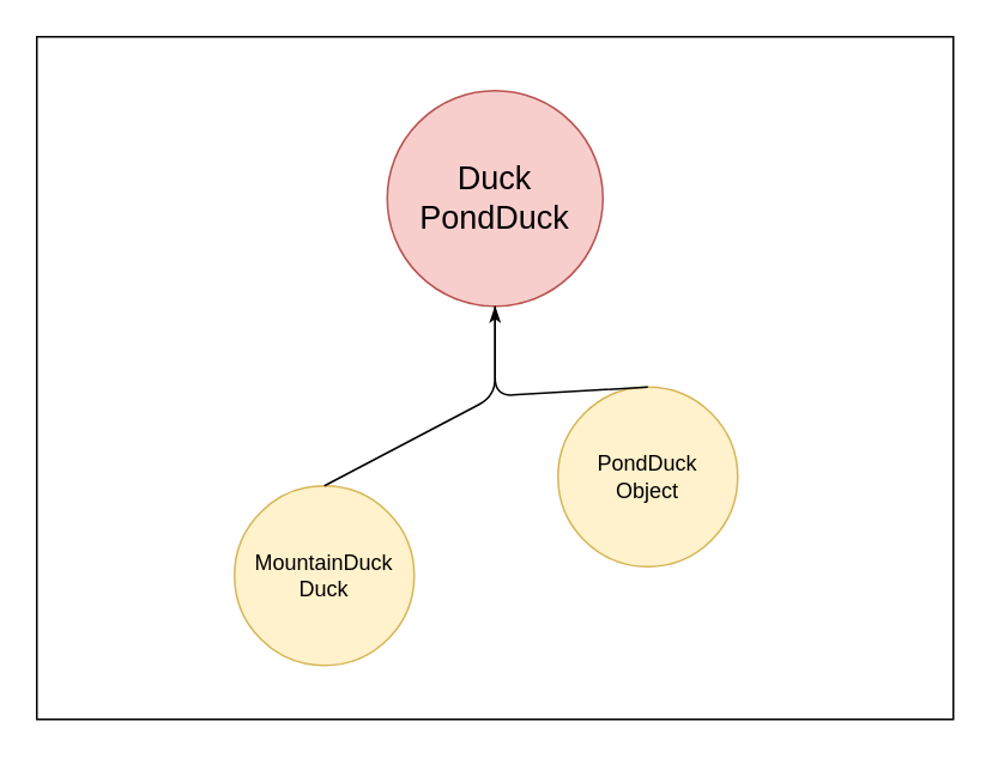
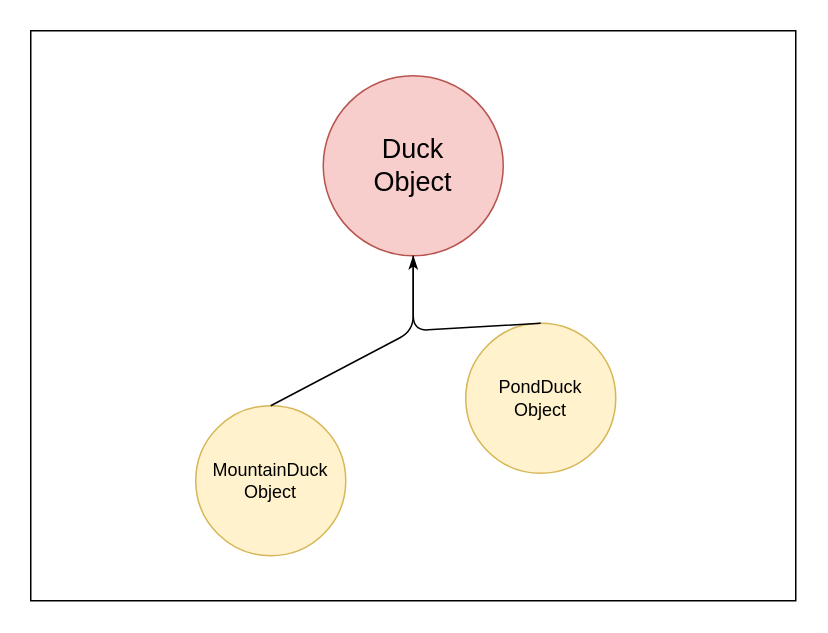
- <mxCell id="2" value="&lt;div style=&quot;font-size: 18px&quot;&gt;&lt;font style=&quot;font-size: 18px&quot;&gt;Duck&lt;/font&gt;&lt;/div&gt;&lt;div style=&quot;font-size: 18px&quot;&gt;&lt;font style=&quot;font-size: 18px&quot;&gt;PondDuck&lt;/font&gt;&lt;/div&gt;" style="ellipse;whiteSpace=wrap;html=1;aspect=fixed;fillColor=#f8cecc;strokeColor=#b85450;" vertex="1" parent="1"><mxGeometry x="215" y="50" width="120" height="120" as="geometry" /></mxCell>
+ <mxCell id="2" value="&lt;div style=&quot;font-size: 18px&quot;&gt;&lt;font style=&quot;font-size: 18px&quot;&gt;Duck&lt;/font&gt;&lt;/div&gt;&lt;div style=&quot;font-size: 18px&quot;&gt;&lt;font style=&quot;font-size: 18px&quot;&gt;Object&lt;/font&gt;&lt;/div&gt;" style="ellipse;whiteSpace=wrap;html=1;aspect=fixed;fillColor=#f8cecc;strokeColor=#b85450;" vertex="1" parent="1"><mxGeometry x="215" y="50" width="120" height="120" as="geometry" /></mxCell>
- <mxCell id="3" value="&lt;div&gt;MountainDuck&lt;/div&gt;&lt;div&gt;Duck&lt;/div&gt;" style="ellipse;whiteSpace=wrap;html=1;aspect=fixed;fillColor=#fff2cc;strokeColor=#d6b656;" vertex="1" parent="1"><mxGeometry x="130" y="270" width="100" height="100" as="geometry" /></mxCell>
+ <mxCell id="3" value="&lt;div&gt;MountainDuck&lt;/div&gt;&lt;div&gt;Object&lt;/div&gt;" style="ellipse;whiteSpace=wrap;html=1;aspect=fixed;fillColor=#fff2cc;strokeColor=#d6b656;" vertex="1" parent="1"><mxGeometry x="130" y="270" width="100" height="100" as="geometry" /></mxCell>
